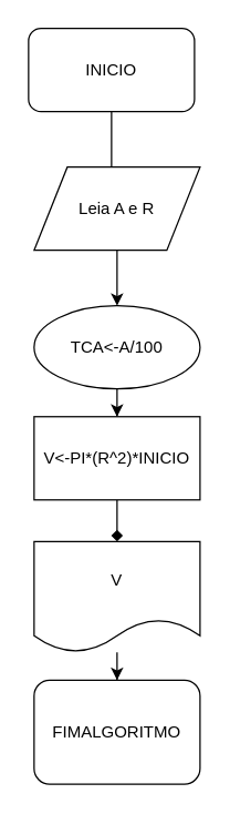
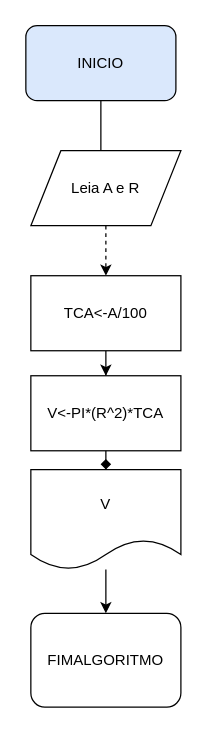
- <mxCell id="3" value="INICIO" style="rounded=1;whiteSpace=wrap;html=1;" vertex="1" parent="1"><mxGeometry x="20" y="20" width="120" height="60" as="geometry" /></mxCell>
+ <mxCell id="3" value="INICIO" style="rounded=1;whiteSpace=wrap;html=1;fillColor=#dae8fc;" vertex="1" parent="1"><mxGeometry x="20" y="20" width="120" height="60" as="geometry" /></mxCell>
- <mxCell id="4" style="edgeStyle=orthogonalEdgeStyle;rounded=0;orthogonalLoop=1;jettySize=auto;html=1;entryX=0.5;entryY=0;entryDx=0;entryDy=0;" edge="1" parent="1" source="5" target="7"><mxGeometry relative="1" as="geometry" /></mxCell>
+ <mxCell id="4" style="edgeStyle=orthogonalEdgeStyle;rounded=0;orthogonalLoop=1;jettySize=auto;html=1;entryX=0.5;entryY=0;entryDx=0;entryDy=0;dashed=1;" edge="1" parent="1" source="5" target="7"><mxGeometry relative="1" as="geometry" /></mxCell>
- <mxCell id="7" value="TCA&amp;lt;-A/100" style="ellipse;whiteSpace=wrap;html=1;" vertex="1" parent="1"><mxGeometry x="24" y="220" width="120" height="60" as="geometry" /></mxCell>
+ <mxCell id="7" value="TCA&amp;lt;-A/100" style="rounded=0;whiteSpace=wrap;html=1;" vertex="1" parent="1"><mxGeometry x="24" y="220" width="120" height="60" as="geometry" /></mxCell>
- <mxCell id="9" value="V&amp;lt;-PI*(R^2)*INICIO" style="rounded=0;whiteSpace=wrap;html=1;" vertex="1" parent="1"><mxGeometry x="24" y="300" width="120" height="60" as="geometry" /></mxCell>
+ <mxCell id="9" value="V&amp;lt;-PI*(R^2)*TCA" style="rounded=0;whiteSpace=wrap;html=1;" vertex="1" parent="1"><mxGeometry x="24" y="300" width="120" height="60" as="geometry" /></mxCell>
- <mxCell id="11" value="V" style="shape=document;whiteSpace=wrap;html=1;boundedLbl=1;" vertex="1" parent="1"><mxGeometry x="24" y="390" width="120" height="80" as="geometry" /></mxCell>
+ <mxCell id="11" value="V" style="shape=document;whiteSpace=wrap;html=1;boundedLbl=1;" vertex="1" parent="1"><mxGeometry x="24" y="375" width="120" height="80" as="geometry" /></mxCell>
